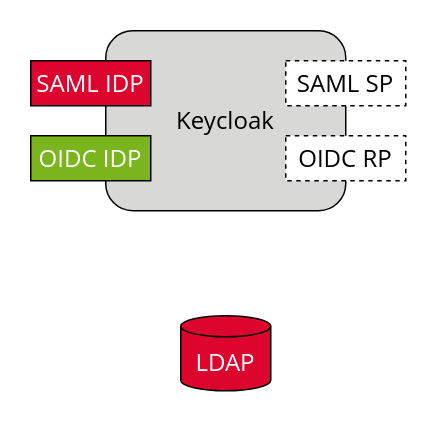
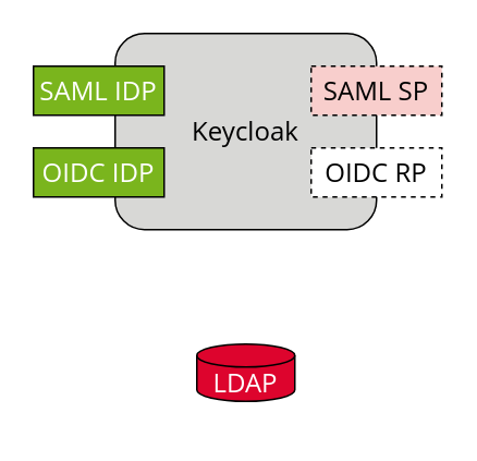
- <mxCell id="4" value="SAML IDP" style="rounded=0;whiteSpace=wrap;html=1;fillColor=#dd042d;fontColor=#FFFFFF;fontFamily=Open Sans;fontSize=16;" vertex="1" parent="1"><mxGeometry x="20" y="40" width="80" height="30" as="geometry" /></mxCell>
+ <mxCell id="4" value="SAML IDP" style="rounded=0;whiteSpace=wrap;html=1;fillColor=#7AB51D;fontColor=#FFFFFF;fontFamily=Open Sans;fontSize=16;" vertex="1" parent="1"><mxGeometry x="20" y="40" width="80" height="30" as="geometry" /></mxCell>
- <mxCell id="6" value="SAML SP" style="rounded=0;whiteSpace=wrap;html=1;dashed=1;fontFamily=Open Sans;fontSize=16;" vertex="1" parent="1"><mxGeometry x="190" y="40" width="80" height="30" as="geometry" /></mxCell>
+ <mxCell id="6" value="SAML SP" style="rounded=0;whiteSpace=wrap;html=1;dashed=1;fontFamily=Open Sans;fontSize=16;fillColor=#f8cecc;" vertex="1" parent="1"><mxGeometry x="190" y="40" width="80" height="30" as="geometry" /></mxCell>
- <mxCell id="3" value="LDAP" style="shape=cylinder3;whiteSpace=wrap;html=1;boundedLbl=1;backgroundOutline=1;size=7;fillColor=#DD042D;strokeColor=#000000;fontColor=#FFFFFF;fontFamily=Open Sans;fontSize=16;" vertex="1" parent="1"><mxGeometry x="120" y="210" width="60" height="50" as="geometry" /></mxCell>
+ <mxCell id="3" value="LDAP" style="shape=cylinder3;whiteSpace=wrap;html=1;boundedLbl=1;backgroundOutline=1;size=7;fillColor=#DD042D;strokeColor=#000000;fontColor=#FFFFFF;fontFamily=Open Sans;fontSize=16;" vertex="1" parent="1"><mxGeometry x="120" y="210" width="60" height="35" as="geometry" /></mxCell>
